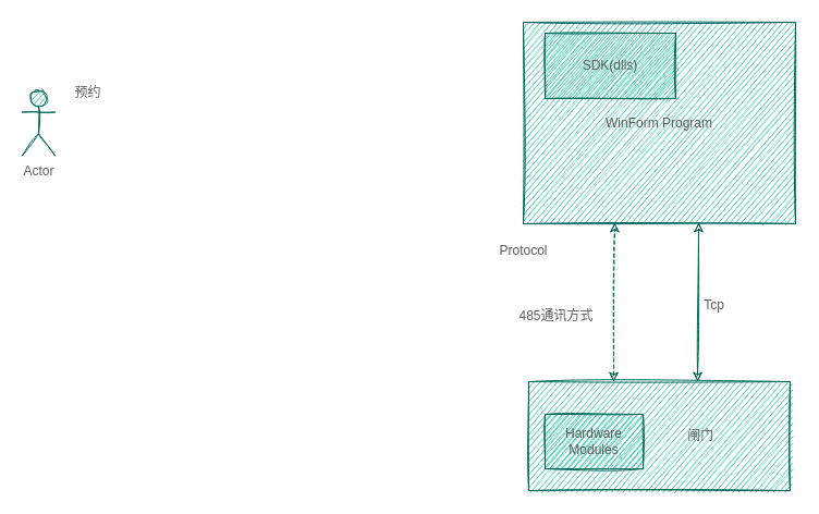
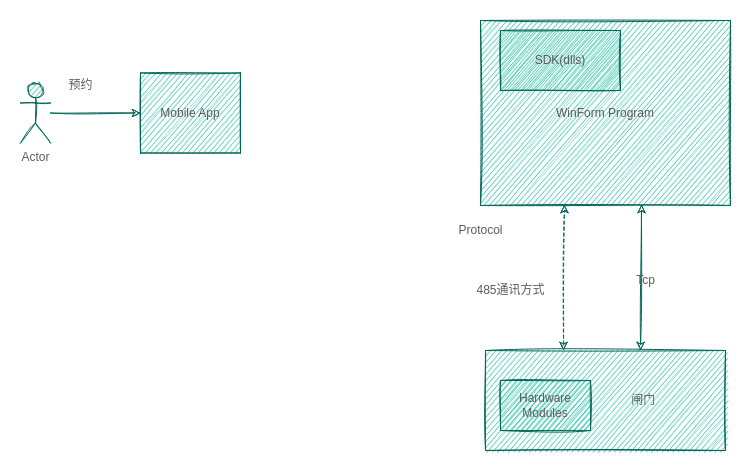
+ <mxCell id="11" value="" style="endArrow=classic;html=1;entryX=0;entryY=0.5;entryDx=0;entryDy=0;sketch=1;strokeColor=#006658;fontColor=#5C5C5C;" edge="1" parent="1" source="10" target="4"><mxGeometry width="50" height="50" relative="1" as="geometry"><mxPoint x="90" y="113" as="sourcePoint" /><mxPoint x="460" y="200" as="targetPoint" /></mxGeometry></mxCell>
+ <mxCell id="4" value="Mobile App" style="whiteSpace=wrap;html=1;sketch=1;fillColor=#21C0A5;strokeColor=#006658;fontColor=#5C5C5C;" vertex="1" parent="1"><mxGeometry x="140" y="72.5" width="100" height="80" as="geometry" /></mxCell>
- <mxCell id="15" value="Tcp" style="text;html=1;align=center;verticalAlign=middle;resizable=0;points=[];autosize=1;strokeColor=none;fillColor=none;sketch=1;fontColor=#5C5C5C;" vertex="1" parent="1"><mxGeometry x="640" y="270" width="30" height="20" as="geometry" /></mxCell>
+ <mxCell id="15" value="Tcp" style="text;html=1;align=center;verticalAlign=middle;resizable=0;points=[];autosize=1;strokeColor=none;fillColor=none;sketch=1;fontColor=#5C5C5C;" vertex="1" parent="1"><mxGeometry x="630" y="270" width="30" height="20" as="geometry" /></mxCell>
